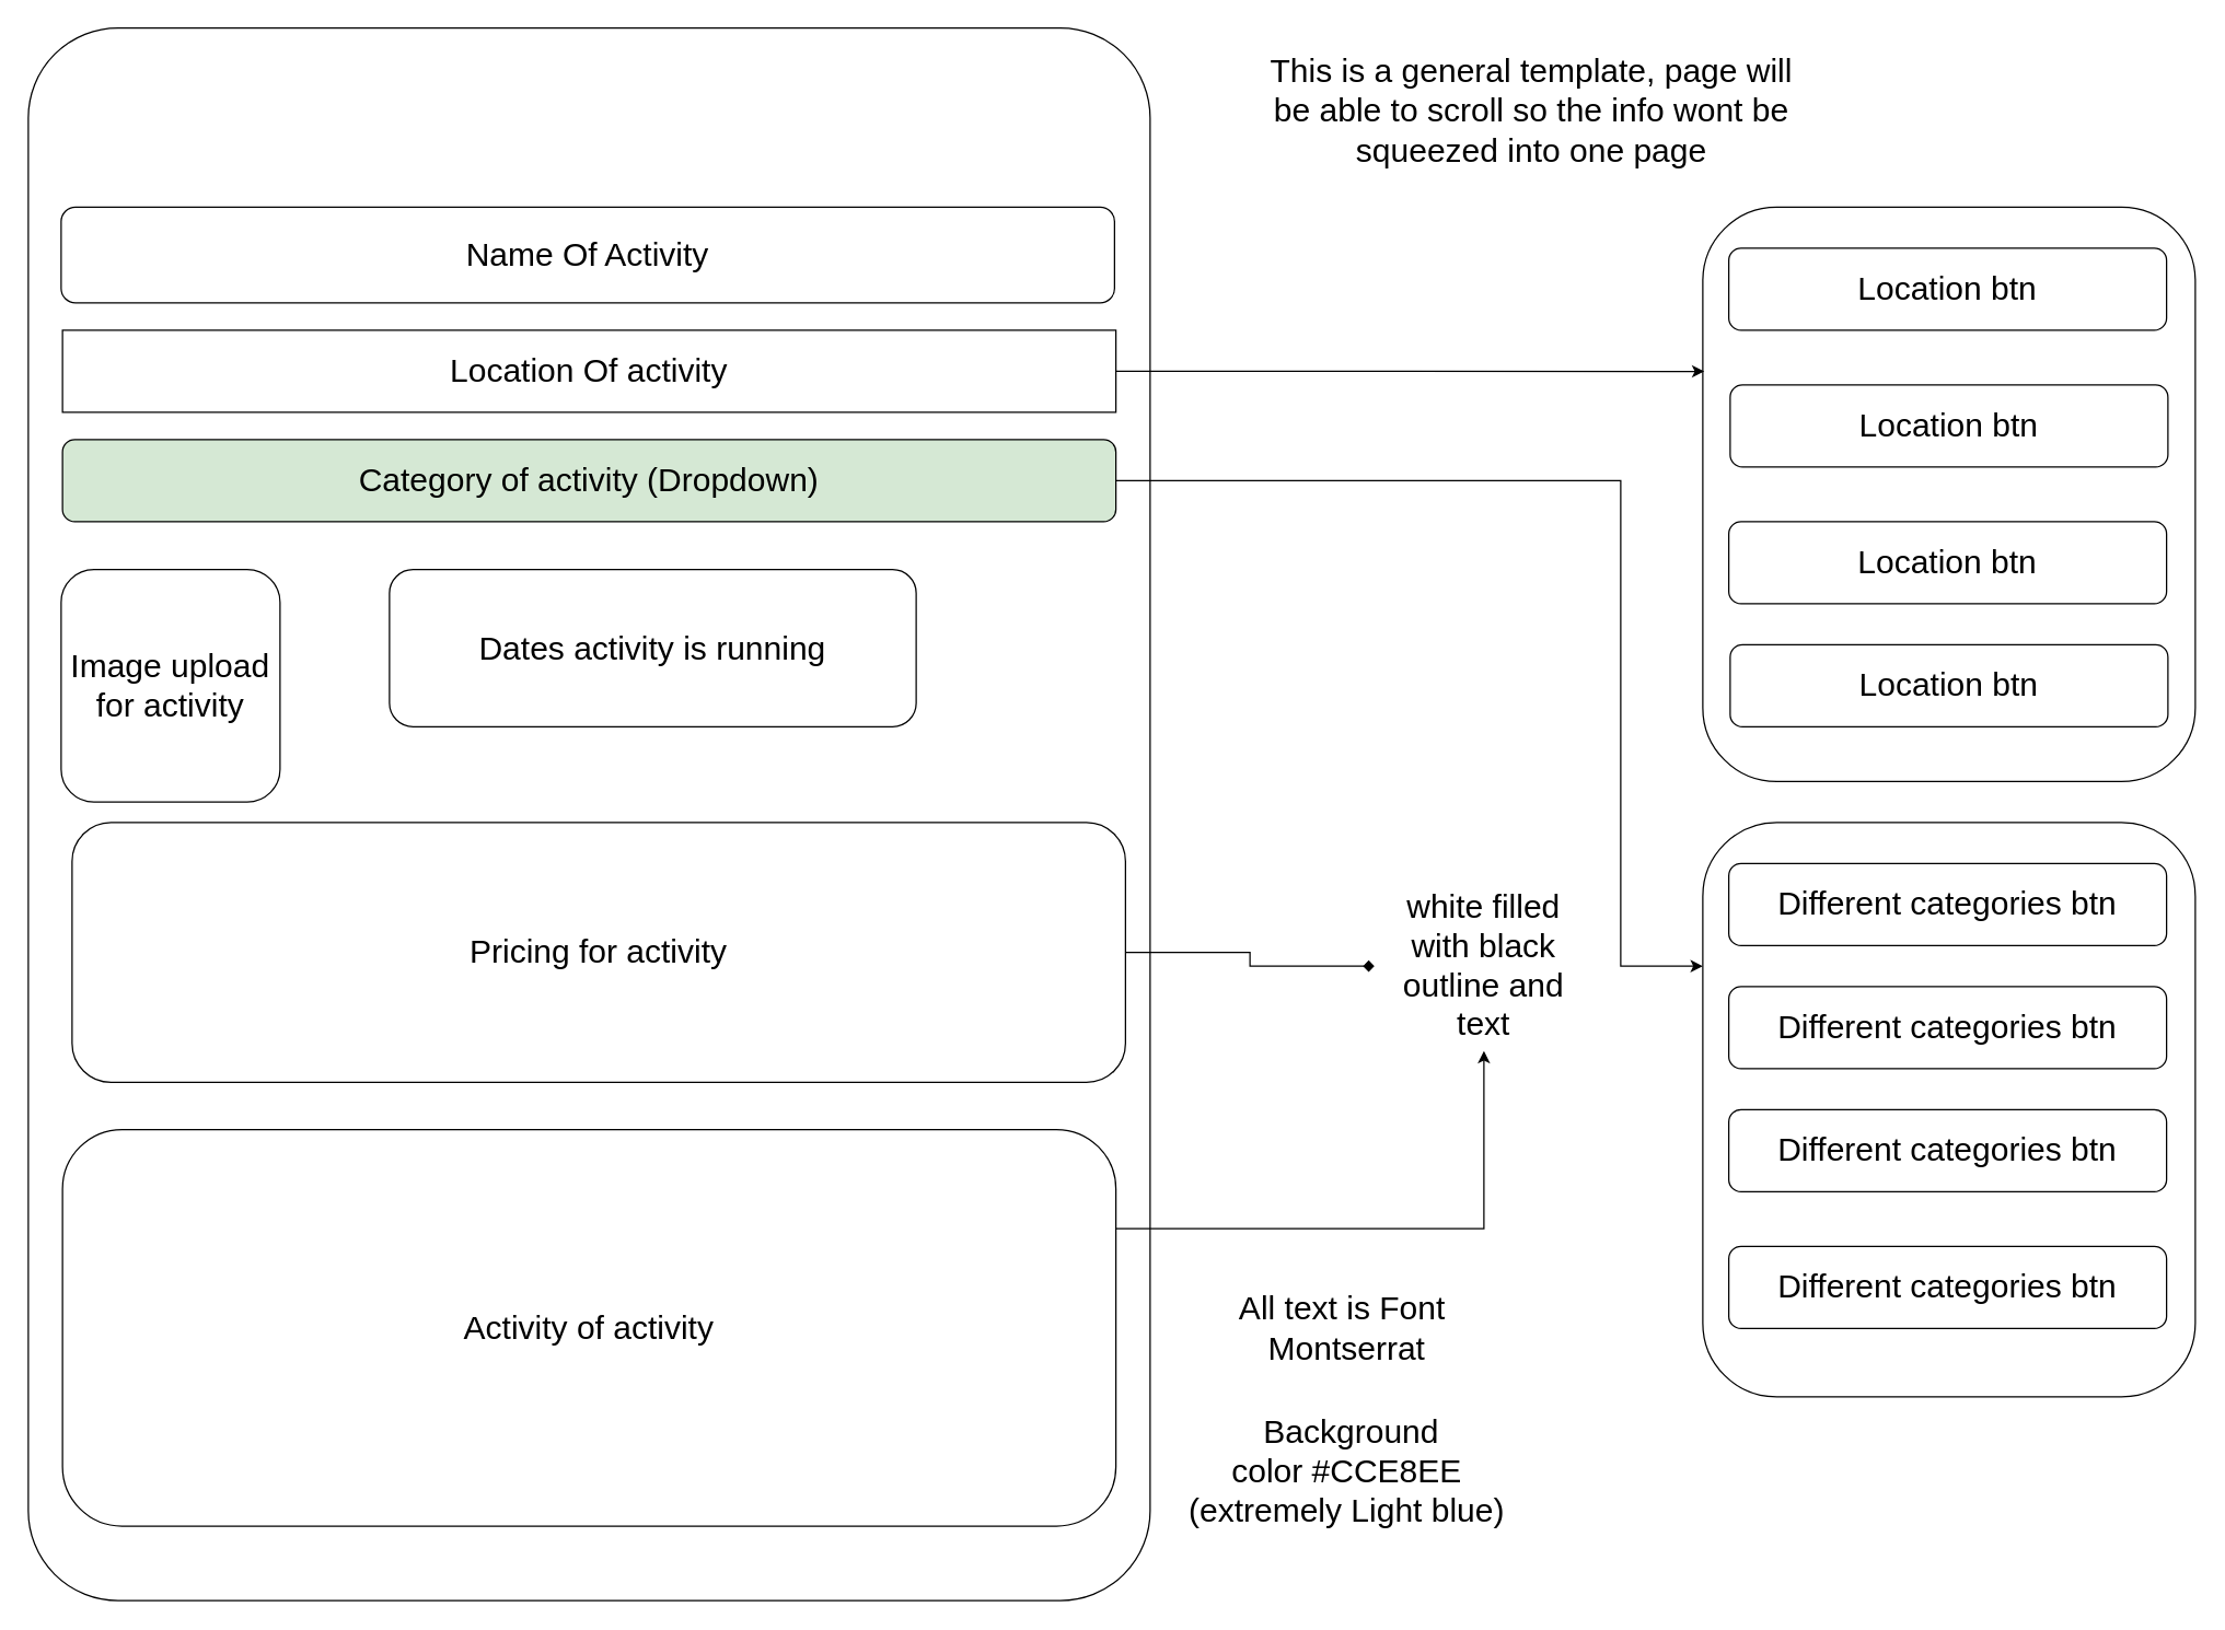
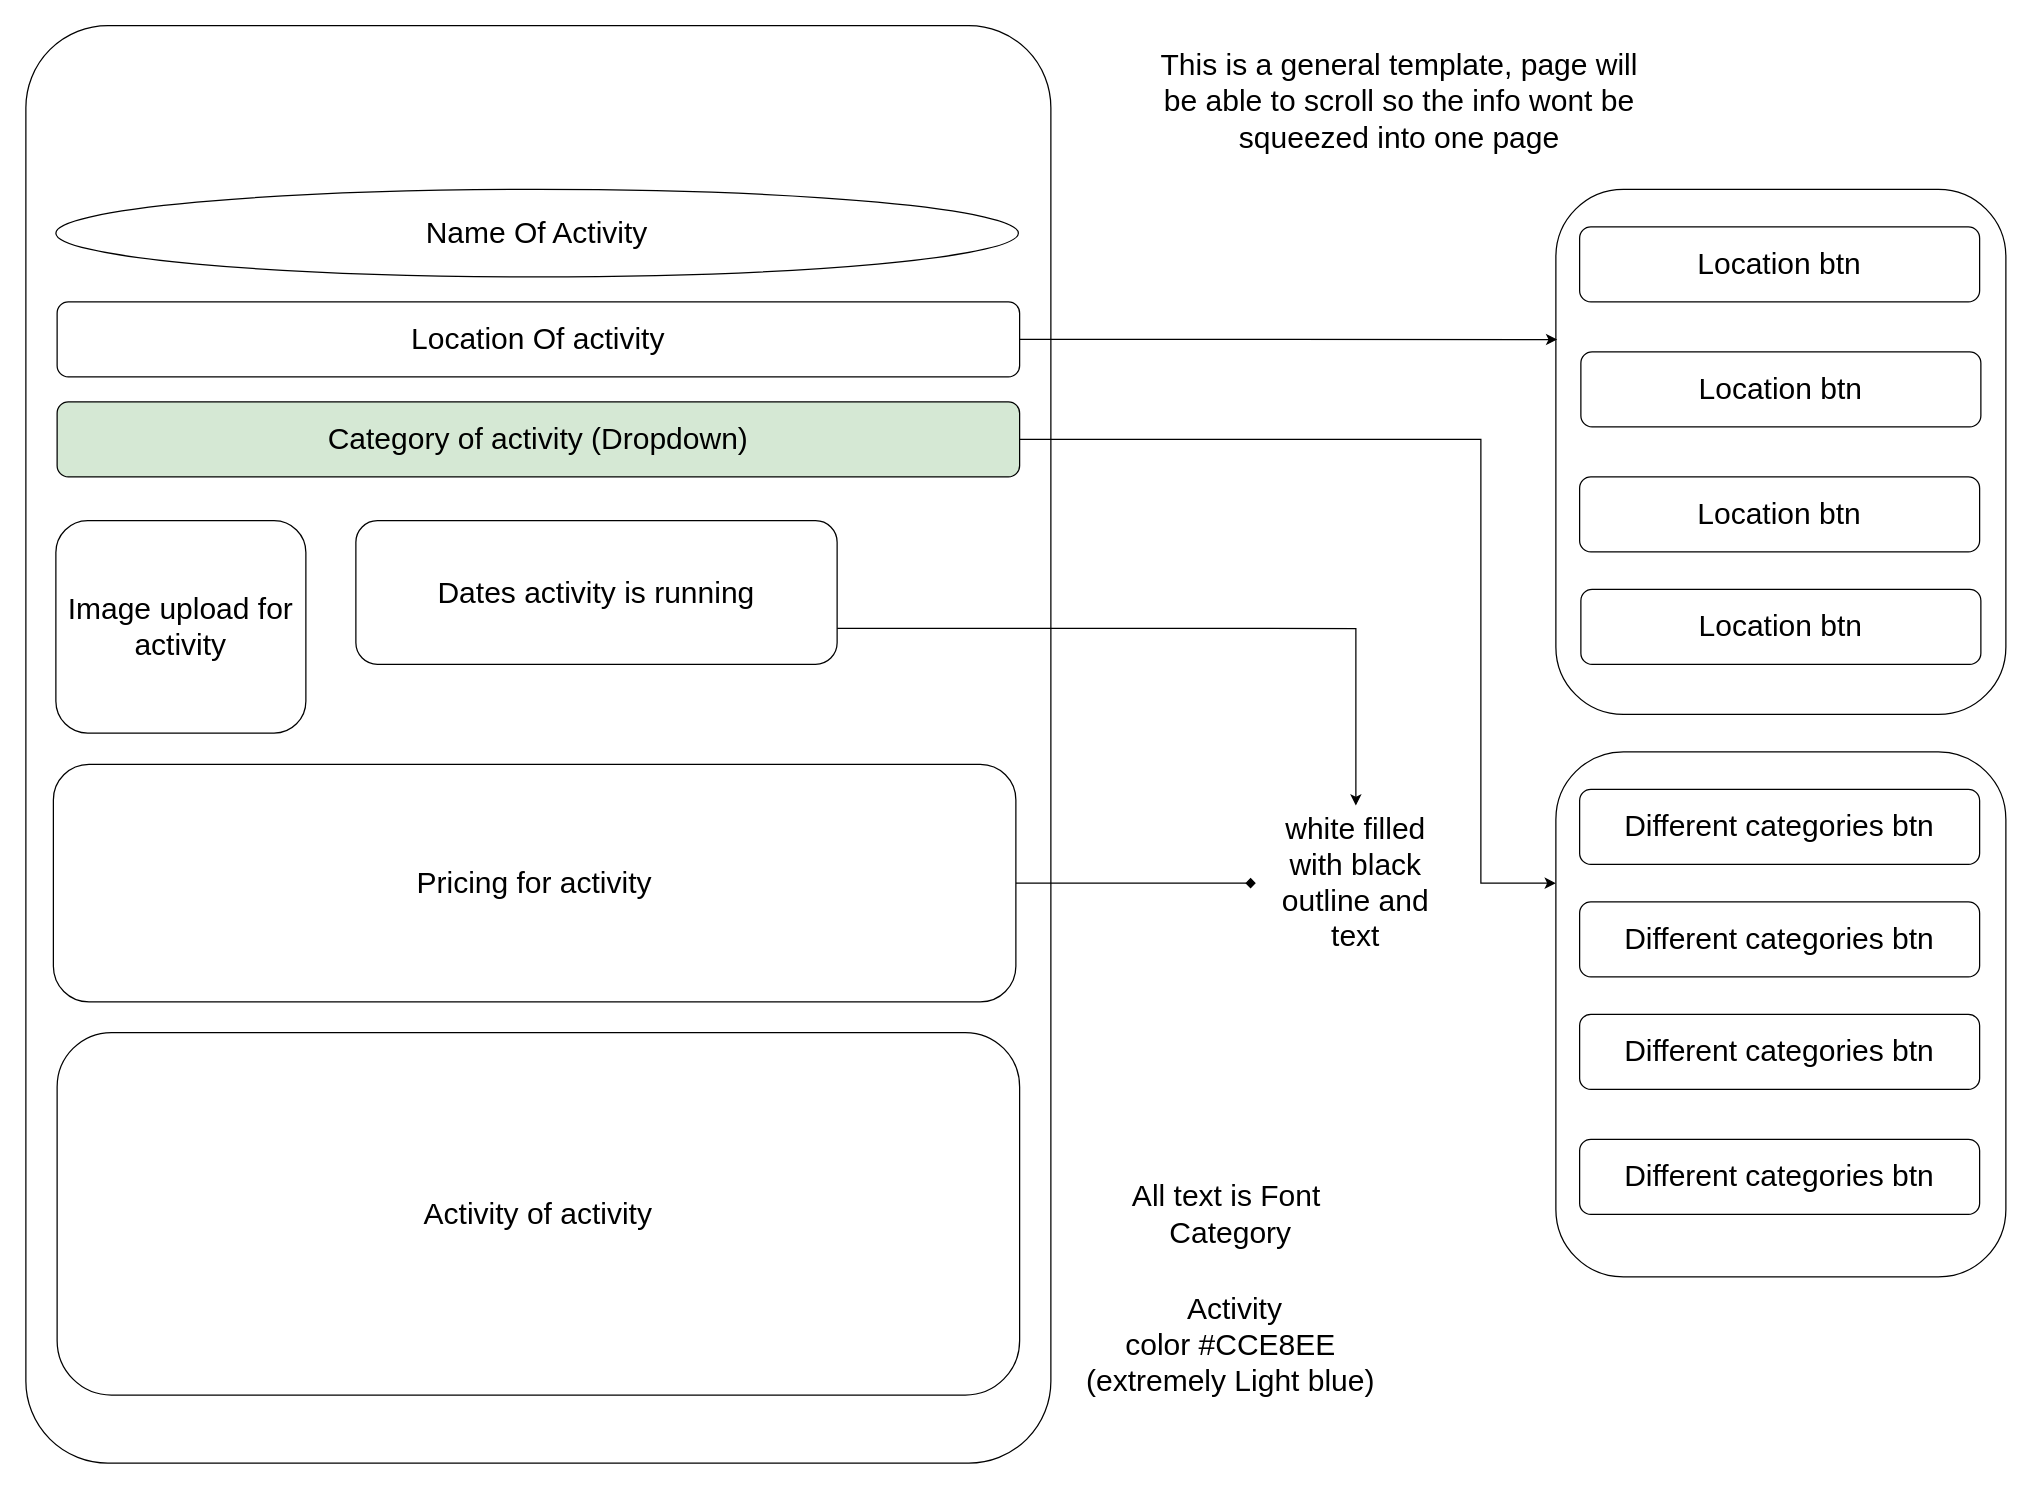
- <mxCell id="3" value="&lt;font style=&quot;font-size: 24px;&quot;&gt;Name Of Activity&lt;/font&gt;" style="rounded=1;whiteSpace=wrap;html=1;" vertex="1" parent="1"><mxGeometry x="44" y="151" width="770" height="70" as="geometry" /></mxCell>
+ <mxCell id="3" value="&lt;font style=&quot;font-size: 24px;&quot;&gt;Name Of Activity&lt;/font&gt;" style="ellipse;whiteSpace=wrap;html=1;" vertex="1" parent="1"><mxGeometry x="44" y="151" width="770" height="70" as="geometry" /></mxCell>
- <mxCell id="9" value="&lt;font style=&quot;font-size: 24px;&quot;&gt;Location Of activity&lt;/font&gt;" style="whiteSpace=wrap;html=1;rounded=0;" vertex="1" parent="1"><mxGeometry x="45" y="241" width="770" height="60" as="geometry" /></mxCell>
+ <mxCell id="9" value="&lt;font style=&quot;font-size: 24px;&quot;&gt;Location Of activity&lt;/font&gt;" style="rounded=1;whiteSpace=wrap;html=1;" vertex="1" parent="1"><mxGeometry x="45" y="241" width="770" height="60" as="geometry" /></mxCell>
- <mxCell id="8" value="Image upload for activity" style="rounded=1;whiteSpace=wrap;html=1;fontSize=24;" vertex="1" parent="1"><mxGeometry x="44" y="416" width="160" height="170" as="geometry" /></mxCell>
+ <mxCell id="8" value="Image upload for activity" style="rounded=1;whiteSpace=wrap;html=1;fontSize=24;" vertex="1" parent="1"><mxGeometry x="44" y="416" width="200" height="170" as="geometry" /></mxCell>
+ <mxCell id="18" style="edgeStyle=orthogonalEdgeStyle;rounded=0;orthogonalLoop=1;jettySize=auto;html=1;exitX=1;exitY=0.75;exitDx=0;exitDy=0;" edge="1" parent="1" source="19" target="27"><mxGeometry relative="1" as="geometry" /></mxCell>
- <mxCell id="26" value="&lt;font style=&quot;font-size: 24px;&quot;&gt;Pricing for activity&lt;/font&gt;" style="rounded=1;whiteSpace=wrap;html=1;" vertex="1" parent="1"><mxGeometry x="52" y="601" width="770" height="190" as="geometry" /></mxCell>
+ <mxCell id="26" value="&lt;font style=&quot;font-size: 24px;&quot;&gt;Pricing for activity&lt;/font&gt;" style="rounded=1;whiteSpace=wrap;html=1;" vertex="1" parent="1"><mxGeometry x="42" y="611" width="770" height="190" as="geometry" /></mxCell>
- <mxCell id="23" style="edgeStyle=orthogonalEdgeStyle;rounded=0;orthogonalLoop=1;jettySize=auto;html=1;exitX=1;exitY=0.25;exitDx=0;exitDy=0;" edge="1" parent="1" source="24" target="27"><mxGeometry relative="1" as="geometry" /></mxCell>
- <mxCell id="21" value="&lt;font style=&quot;font-size: 24px;&quot;&gt;All text is Font&amp;nbsp;&lt;/font&gt;&lt;div&gt;&lt;font style=&quot;&quot;&gt;&lt;font style=&quot;font-size: 24px;&quot;&gt;Montserrat&lt;/font&gt;&lt;br&gt;&lt;/font&gt;&lt;/div&gt;" style="text;strokeColor=none;align=center;fillColor=none;html=1;verticalAlign=middle;whiteSpace=wrap;rounded=0;" vertex="1" parent="1"><mxGeometry x="864" y="931" width="240" height="79" as="geometry" /></mxCell>
+ <mxCell id="21" value="&lt;font style=&quot;font-size: 24px;&quot;&gt;All text is Font&amp;nbsp;&lt;/font&gt;&lt;div&gt;&lt;font style=&quot;&quot;&gt;&lt;font style=&quot;font-size: 24px;&quot;&gt;Category&lt;/font&gt;&lt;br&gt;&lt;/font&gt;&lt;/div&gt;" style="text;strokeColor=none;align=center;fillColor=none;html=1;verticalAlign=middle;whiteSpace=wrap;rounded=0;" vertex="1" parent="1"><mxGeometry x="864" y="931" width="240" height="79" as="geometry" /></mxCell>
- <mxCell id="22" value="&lt;font style=&quot;font-size: 24px;&quot;&gt;&amp;nbsp;Background color&amp;nbsp;#CCE8EE (extremely Light blue)&lt;/font&gt;" style="text;strokeColor=none;align=center;fillColor=none;html=1;verticalAlign=middle;whiteSpace=wrap;rounded=0;" vertex="1" parent="1"><mxGeometry x="864" y="991" width="240" height="170" as="geometry" /></mxCell>
+ <mxCell id="22" value="&lt;font style=&quot;font-size: 24px;&quot;&gt;&amp;nbsp;Activity color&amp;nbsp;#CCE8EE (extremely Light blue)&lt;/font&gt;" style="text;strokeColor=none;align=center;fillColor=none;html=1;verticalAlign=middle;whiteSpace=wrap;rounded=0;" vertex="1" parent="1"><mxGeometry x="864" y="991" width="240" height="170" as="geometry" /></mxCell>
